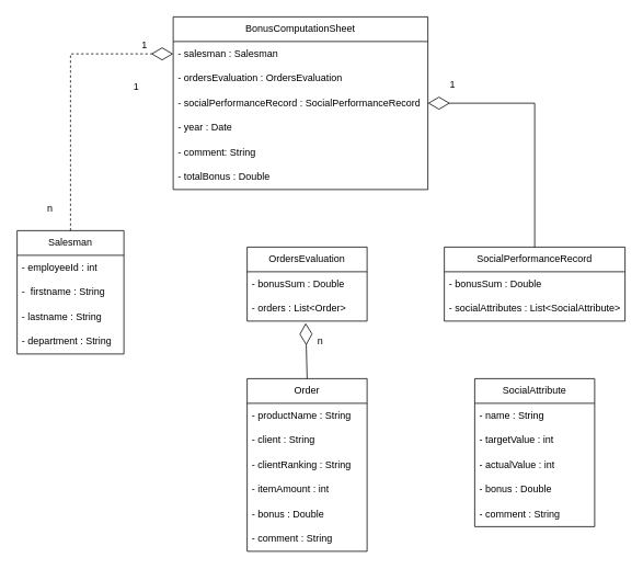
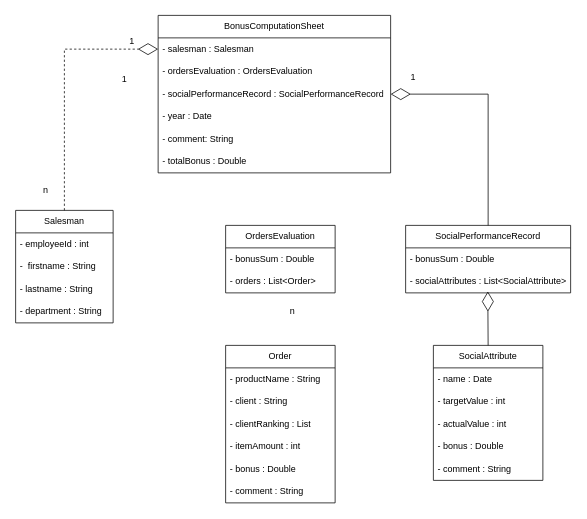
+ <mxCell id="36" value="" style="endArrow=diamondThin;endFill=0;endSize=24;html=1;rounded=0;entryX=0.498;entryY=0.937;entryDx=0;entryDy=0;entryPerimeter=0;exitX=0.5;exitY=0;exitDx=0;exitDy=0;" edge="1" parent="1" source="30" target="28"><mxGeometry width="160" relative="1" as="geometry"><mxPoint x="651" y="470" as="sourcePoint" /><mxPoint x="649" y="402" as="targetPoint" /></mxGeometry></mxCell>
- <mxCell id="25" value="" style="endArrow=diamondThin;endFill=0;endSize=24;html=1;rounded=0;entryX=0.488;entryY=1.08;entryDx=0;entryDy=0;entryPerimeter=0;exitX=0.5;exitY=0;exitDx=0;exitDy=0;" edge="1" parent="1" source="18" target="17"><mxGeometry width="160" relative="1" as="geometry"><mxPoint x="90" y="540" as="sourcePoint" /><mxPoint x="250" y="540" as="targetPoint" /></mxGeometry></mxCell>
- <mxCell id="31" value="- name : String" style="text;strokeColor=none;fillColor=none;align=left;verticalAlign=middle;spacingLeft=4;spacingRight=4;overflow=hidden;points=[[0,0.5],[1,0.5]];portConstraint=eastwest;rotatable=0;whiteSpace=wrap;html=1;" vertex="1" parent="30"><mxGeometry y="30" width="146" height="30" as="geometry" /></mxCell>
+ <mxCell id="31" value="- name : Date" style="text;strokeColor=none;fillColor=none;align=left;verticalAlign=middle;spacingLeft=4;spacingRight=4;overflow=hidden;points=[[0,0.5],[1,0.5]];portConstraint=eastwest;rotatable=0;whiteSpace=wrap;html=1;" vertex="1" parent="30"><mxGeometry y="30" width="146" height="30" as="geometry" /></mxCell>
- <mxCell id="21" value="- clientRanking : String" style="text;strokeColor=none;fillColor=none;align=left;verticalAlign=middle;spacingLeft=4;spacingRight=4;overflow=hidden;points=[[0,0.5],[1,0.5]];portConstraint=eastwest;rotatable=0;whiteSpace=wrap;html=1;" vertex="1" parent="18"><mxGeometry y="90" width="146" height="30" as="geometry" /></mxCell>
+ <mxCell id="21" value="- clientRanking : List" style="text;strokeColor=none;fillColor=none;align=left;verticalAlign=middle;spacingLeft=4;spacingRight=4;overflow=hidden;points=[[0,0.5],[1,0.5]];portConstraint=eastwest;rotatable=0;whiteSpace=wrap;html=1;" vertex="1" parent="18"><mxGeometry y="90" width="146" height="30" as="geometry" /></mxCell>
